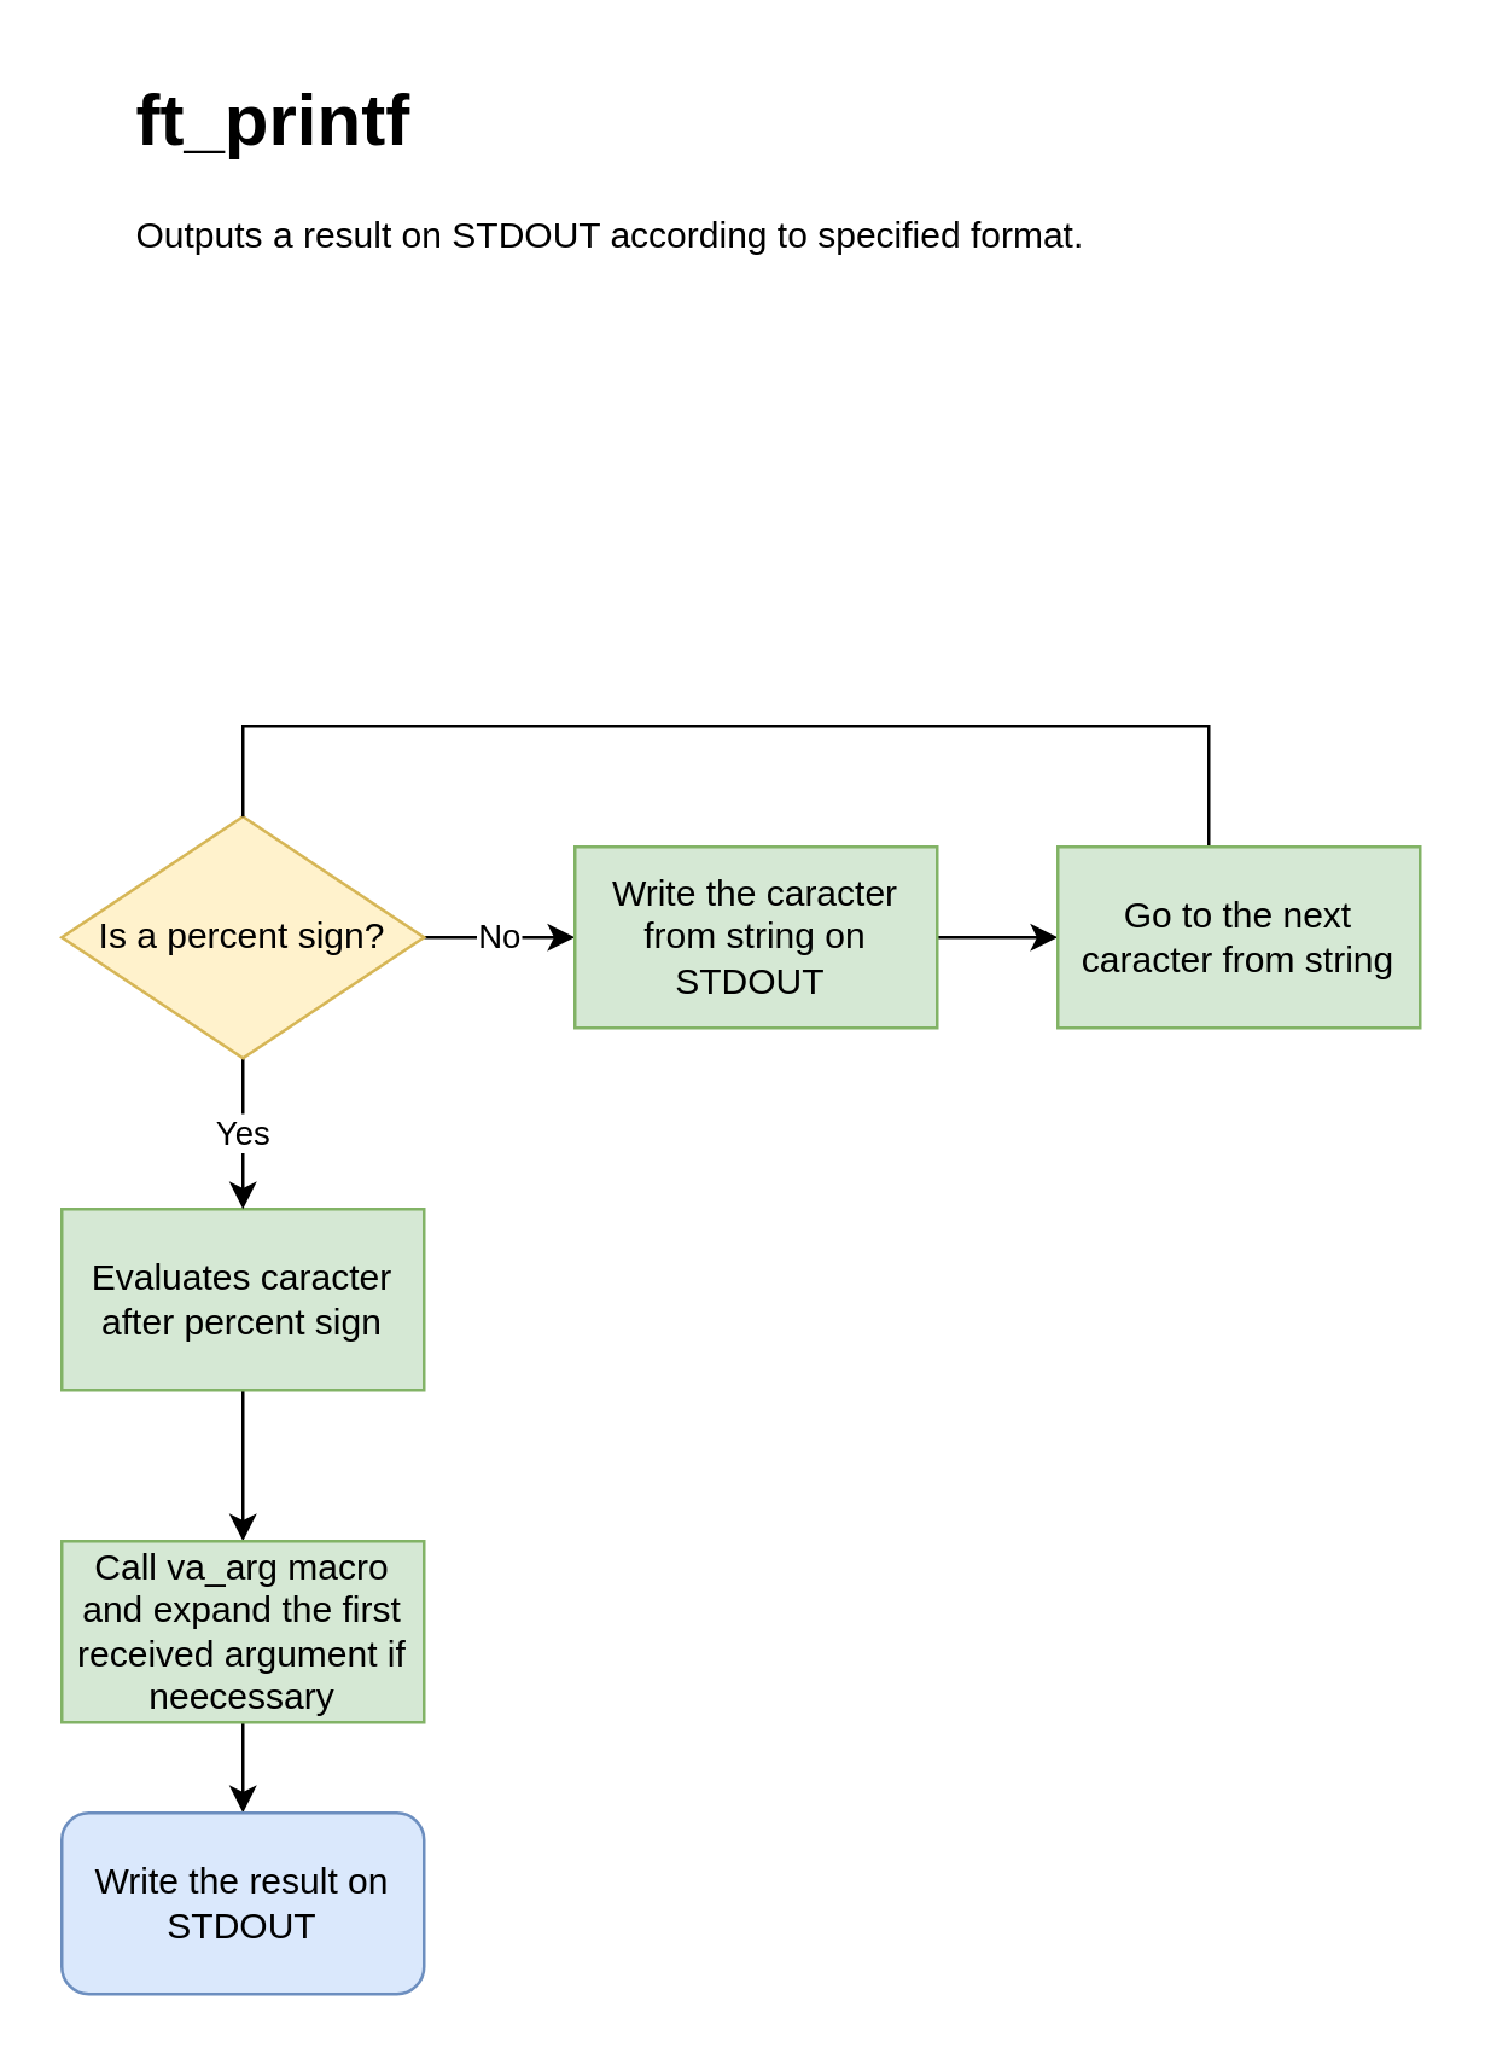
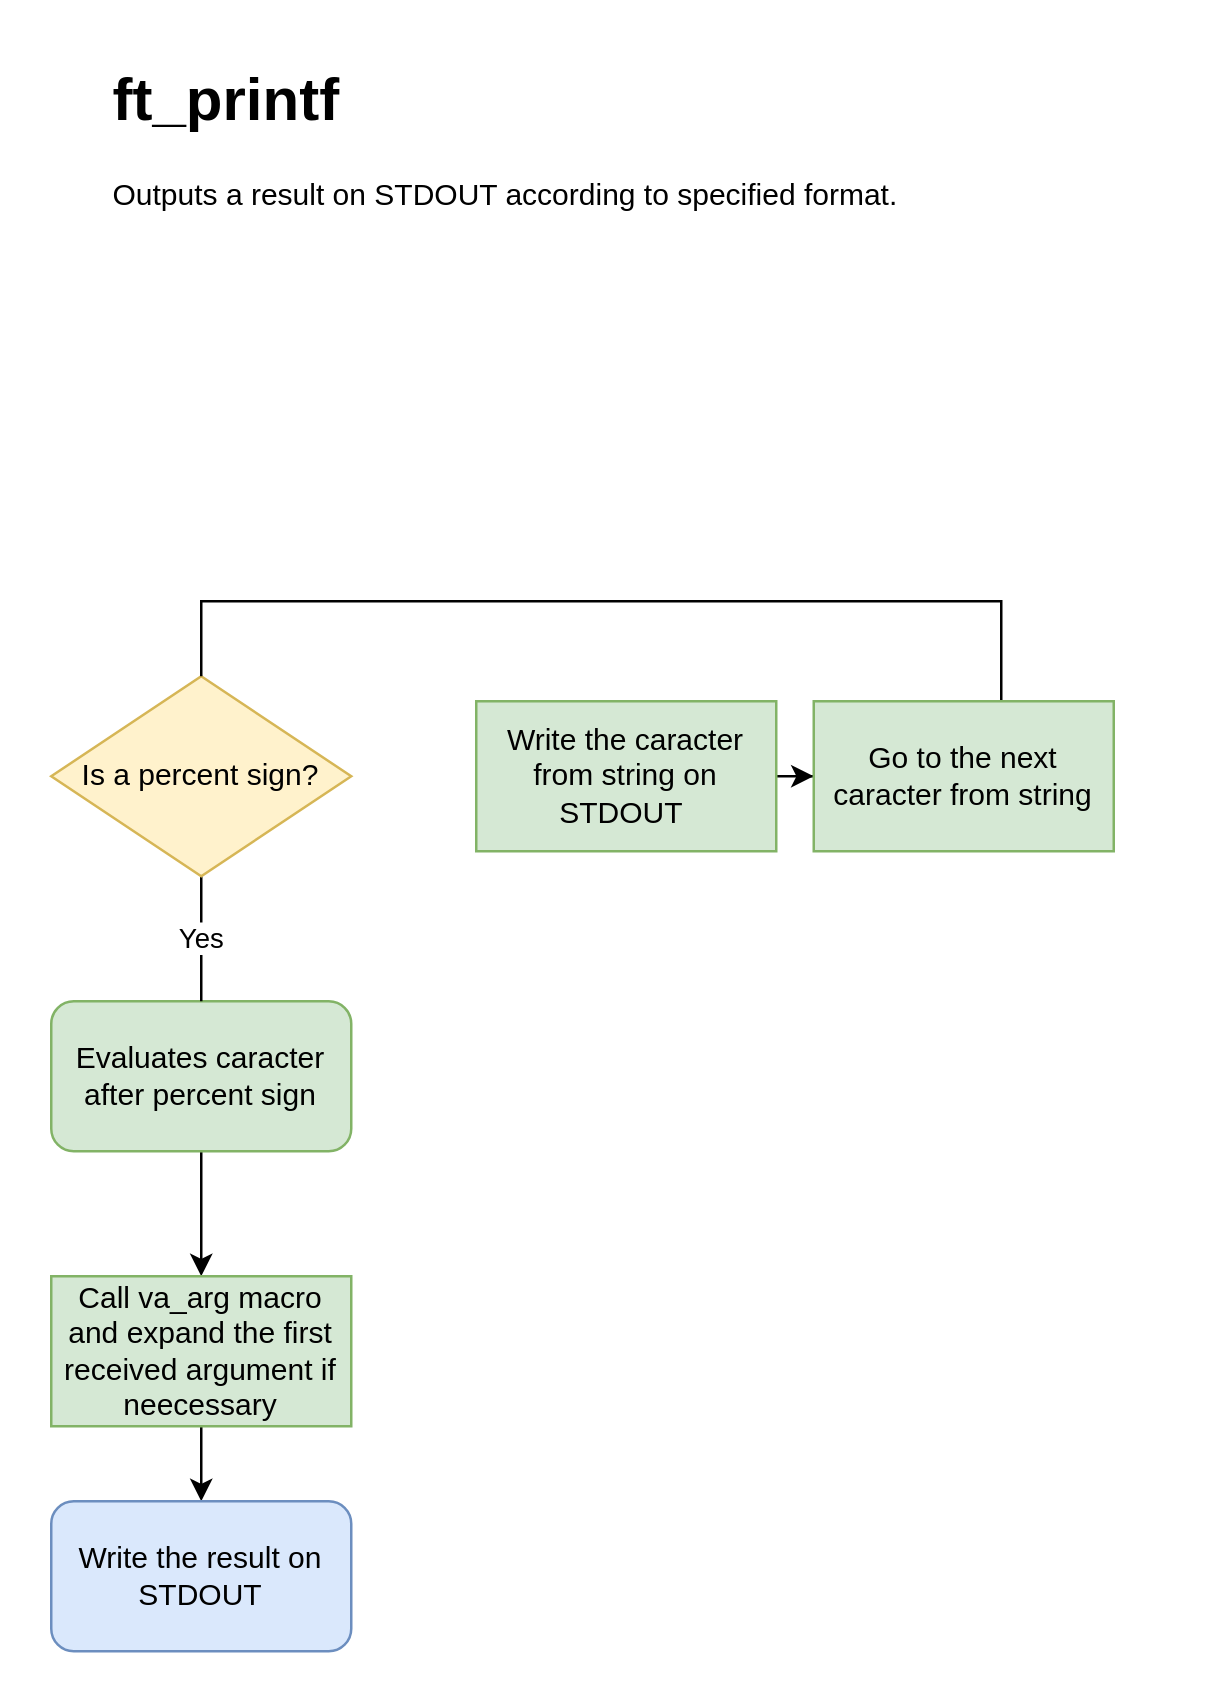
- <mxCell id="6" value="No" style="edgeStyle=orthogonalEdgeStyle;rounded=0;orthogonalLoop=1;jettySize=auto;html=1;" edge="1" parent="1" source="8" target="10"><mxGeometry relative="1" as="geometry" /></mxCell>
- <mxCell id="12" value="Go to the next caracter from string" style="whiteSpace=wrap;html=1;fillColor=#d5e8d4;strokeColor=#82b366;rounded=0;" vertex="1" parent="1"><mxGeometry x="350" y="280" width="120" height="60" as="geometry" /></mxCell>
+ <mxCell id="12" value="Go to the next caracter from string" style="whiteSpace=wrap;html=1;fillColor=#d5e8d4;strokeColor=#82b366;rounded=0;" vertex="1" parent="1"><mxGeometry x="325" y="280" width="120" height="60" as="geometry" /></mxCell>
- <mxCell id="7" value="Yes" style="edgeStyle=orthogonalEdgeStyle;rounded=0;orthogonalLoop=1;jettySize=auto;html=1;" edge="1" parent="1" source="8" target="3"><mxGeometry relative="1" as="geometry" /></mxCell>
+ <mxCell id="7" value="Yes" style="edgeStyle=orthogonalEdgeStyle;rounded=0;orthogonalLoop=1;jettySize=auto;html=1;endArrow=none;" edge="1" parent="1" source="8" target="3"><mxGeometry relative="1" as="geometry" /></mxCell>
- <mxCell id="3" value="Evaluates caracter after percent sign" style="rounded=0;whiteSpace=wrap;html=1;fillColor=#d5e8d4;strokeColor=#82b366;" vertex="1" parent="1"><mxGeometry x="20" y="400" width="120" height="60" as="geometry" /></mxCell>
+ <mxCell id="3" value="Evaluates caracter after percent sign" style="whiteSpace=wrap;html=1;fillColor=#d5e8d4;strokeColor=#82b366;rounded=1;" vertex="1" parent="1"><mxGeometry x="20" y="400" width="120" height="60" as="geometry" /></mxCell>
